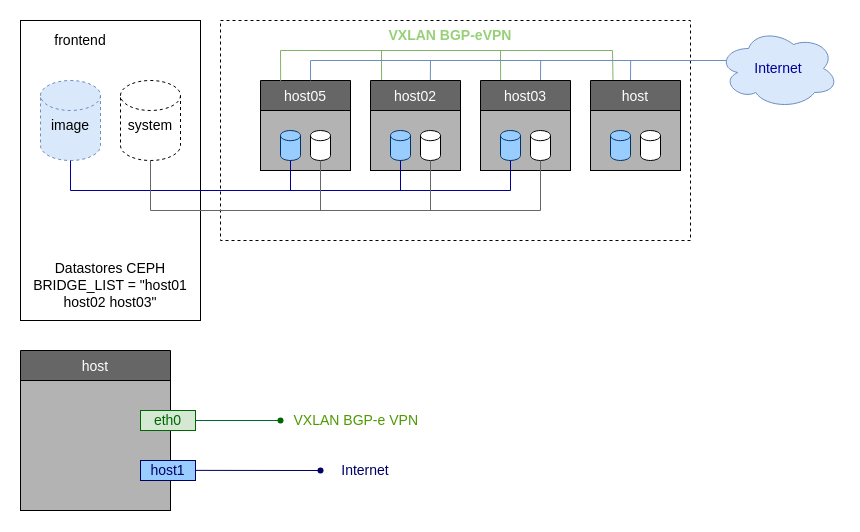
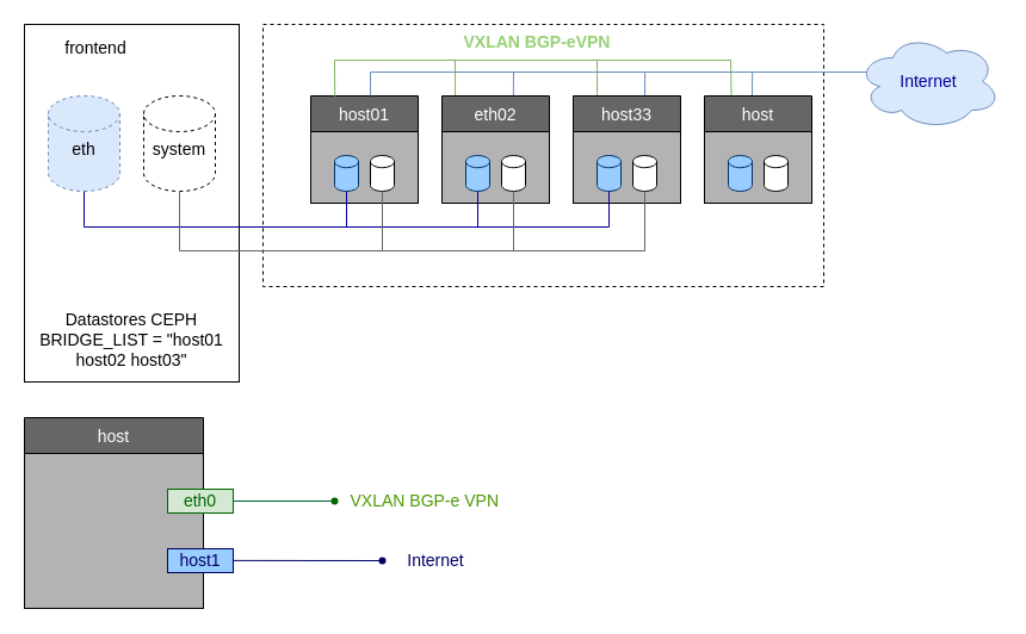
- <mxCell id="13" value="host05" style="swimlane;fontStyle=0;childLayout=stackLayout;horizontal=1;startSize=30;horizontalStack=0;resizeParent=1;resizeParentMax=0;resizeLast=0;collapsible=1;marginBottom=0;fontFamily=Helvetica;fontSize=14;fillColor=#666666;fontColor=#FFFFFF;" parent="1" vertex="1"><mxGeometry x="260" y="80" width="90" height="90" as="geometry" /></mxCell>
+ <mxCell id="13" value="host01" style="swimlane;fontStyle=0;childLayout=stackLayout;horizontal=1;startSize=30;horizontalStack=0;resizeParent=1;resizeParentMax=0;resizeLast=0;collapsible=1;marginBottom=0;fontFamily=Helvetica;fontSize=14;fillColor=#666666;fontColor=#FFFFFF;" parent="1" vertex="1"><mxGeometry x="260" y="80" width="90" height="90" as="geometry" /></mxCell>
- <mxCell id="36" value="host02" style="swimlane;fontStyle=0;childLayout=stackLayout;horizontal=1;startSize=30;horizontalStack=0;resizeParent=1;resizeParentMax=0;resizeLast=0;collapsible=1;marginBottom=0;fontFamily=Helvetica;fontSize=14;fillColor=#666666;fontColor=#FFFFFF;" parent="1" vertex="1"><mxGeometry x="370" y="80" width="90" height="90" as="geometry" /></mxCell>
+ <mxCell id="36" value="eth02" style="swimlane;fontStyle=0;childLayout=stackLayout;horizontal=1;startSize=30;horizontalStack=0;resizeParent=1;resizeParentMax=0;resizeLast=0;collapsible=1;marginBottom=0;fontFamily=Helvetica;fontSize=14;fillColor=#666666;fontColor=#FFFFFF;" parent="1" vertex="1"><mxGeometry x="370" y="80" width="90" height="90" as="geometry" /></mxCell>
- <mxCell id="40" value="host03" style="swimlane;fontStyle=0;childLayout=stackLayout;horizontal=1;startSize=30;horizontalStack=0;resizeParent=1;resizeParentMax=0;resizeLast=0;collapsible=1;marginBottom=0;fontFamily=Helvetica;fontSize=14;fillColor=#666666;fontColor=#FFFFFF;" parent="1" vertex="1"><mxGeometry x="480" y="80" width="90" height="90" as="geometry" /></mxCell>
+ <mxCell id="40" value="host33" style="swimlane;fontStyle=0;childLayout=stackLayout;horizontal=1;startSize=30;horizontalStack=0;resizeParent=1;resizeParentMax=0;resizeLast=0;collapsible=1;marginBottom=0;fontFamily=Helvetica;fontSize=14;fillColor=#666666;fontColor=#FFFFFF;" parent="1" vertex="1"><mxGeometry x="480" y="80" width="90" height="90" as="geometry" /></mxCell>
- <mxCell id="11" value="image" style="text;html=1;strokeColor=none;fillColor=none;align=center;verticalAlign=middle;whiteSpace=wrap;rounded=0;fontSize=14;fontFamily=Helvetica;" parent="1" vertex="1"><mxGeometry x="35" y="110" width="70" height="30" as="geometry" /></mxCell>
+ <mxCell id="11" value="eth" style="text;html=1;strokeColor=none;fillColor=none;align=center;verticalAlign=middle;whiteSpace=wrap;rounded=0;fontSize=14;fontFamily=Helvetica;" parent="1" vertex="1"><mxGeometry x="35" y="110" width="70" height="30" as="geometry" /></mxCell>
